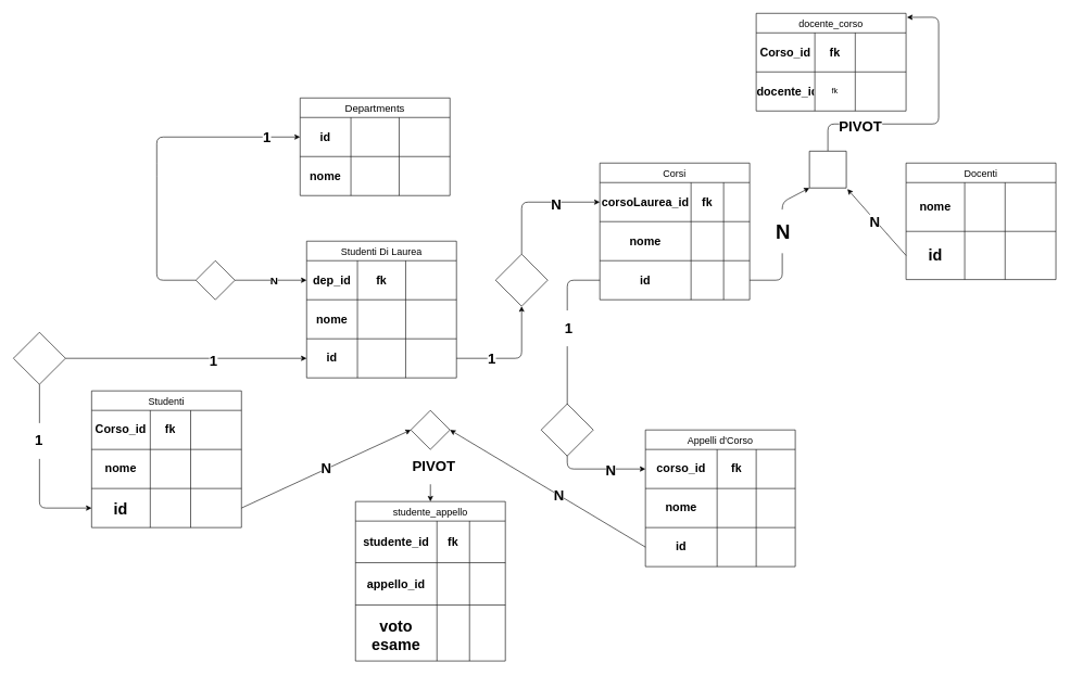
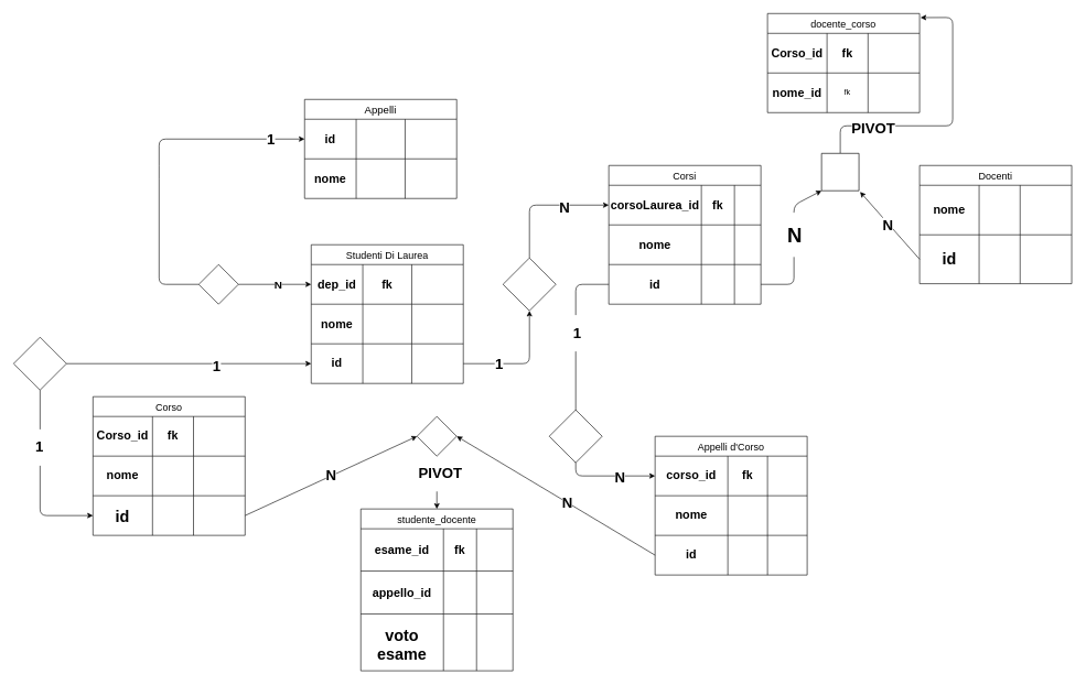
- <mxCell id="81" value="&lt;h2&gt;docente_id&lt;/h2&gt;" style="shape=partialRectangle;html=1;whiteSpace=wrap;connectable=0;strokeColor=inherit;overflow=hidden;fillColor=none;top=0;left=0;bottom=0;right=0;pointerEvents=1;" vertex="1" parent="80"><mxGeometry width="90" height="60" as="geometry"><mxRectangle width="90" height="60" as="alternateBounds" /></mxGeometry></mxCell>
+ <mxCell id="81" value="&lt;h2&gt;nome_id&lt;/h2&gt;" style="shape=partialRectangle;html=1;whiteSpace=wrap;connectable=0;strokeColor=inherit;overflow=hidden;fillColor=none;top=0;left=0;bottom=0;right=0;pointerEvents=1;" vertex="1" parent="80"><mxGeometry width="90" height="60" as="geometry"><mxRectangle width="90" height="60" as="alternateBounds" /></mxGeometry></mxCell>
- <mxCell id="2" value="Departments" style="shape=table;startSize=30;container=1;collapsible=0;childLayout=tableLayout;fontSize=16;" vertex="1" parent="1"><mxGeometry x="460" y="150" width="230" height="150" as="geometry" /></mxCell>
+ <mxCell id="2" value="Appelli" style="shape=table;startSize=30;container=1;collapsible=0;childLayout=tableLayout;fontSize=16;" vertex="1" parent="1"><mxGeometry x="460" y="150" width="230" height="150" as="geometry" /></mxCell>
- <mxCell id="88" value="Studenti" style="shape=table;startSize=30;container=1;collapsible=0;childLayout=tableLayout;fontFamily=Helvetica;fontSize=15;" vertex="1" parent="1"><mxGeometry x="140" y="600" width="230" height="210" as="geometry" /></mxCell>
+ <mxCell id="88" value="Corso" style="shape=table;startSize=30;container=1;collapsible=0;childLayout=tableLayout;fontFamily=Helvetica;fontSize=15;" vertex="1" parent="1"><mxGeometry x="140" y="600" width="230" height="210" as="geometry" /></mxCell>
- <mxCell id="103" value="studente_appello" style="shape=table;startSize=30;container=1;collapsible=0;childLayout=tableLayout;fontFamily=Helvetica;fontSize=15;" vertex="1" parent="1"><mxGeometry x="545" y="770" width="230" height="245" as="geometry" /></mxCell>
+ <mxCell id="103" value="studente_docente" style="shape=table;startSize=30;container=1;collapsible=0;childLayout=tableLayout;fontFamily=Helvetica;fontSize=15;" vertex="1" parent="1"><mxGeometry x="545" y="770" width="230" height="245" as="geometry" /></mxCell>
- <mxCell id="105" value="&lt;h2&gt;studente_id&lt;/h2&gt;" style="shape=partialRectangle;html=1;whiteSpace=wrap;connectable=0;strokeColor=inherit;overflow=hidden;fillColor=none;top=0;left=0;bottom=0;right=0;pointerEvents=1;" vertex="1" parent="104"><mxGeometry width="125" height="64" as="geometry"><mxRectangle width="125" height="64" as="alternateBounds" /></mxGeometry></mxCell>
+ <mxCell id="105" value="&lt;h2&gt;esame_id&lt;/h2&gt;" style="shape=partialRectangle;html=1;whiteSpace=wrap;connectable=0;strokeColor=inherit;overflow=hidden;fillColor=none;top=0;left=0;bottom=0;right=0;pointerEvents=1;" vertex="1" parent="104"><mxGeometry width="125" height="64" as="geometry"><mxRectangle width="125" height="64" as="alternateBounds" /></mxGeometry></mxCell>
